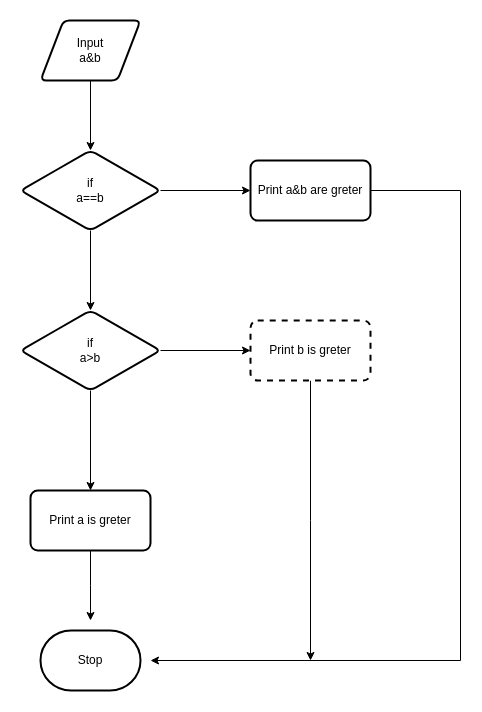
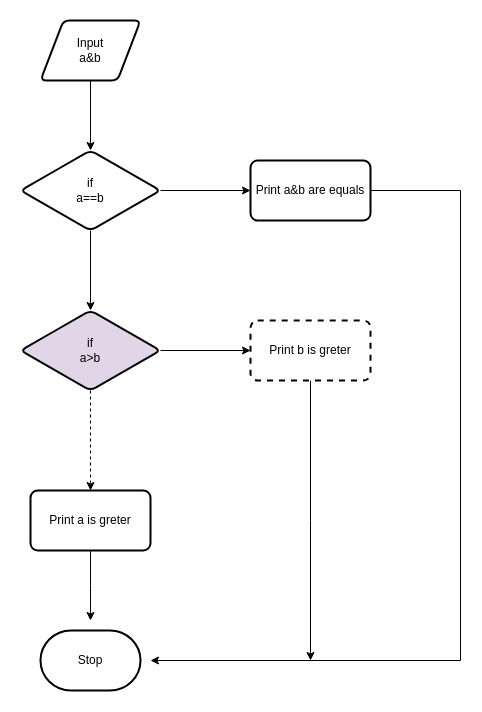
- <mxCell id="8" value="Print a&amp;amp;b are greter" style="whiteSpace=wrap;html=1;strokeWidth=2;rounded=1;arcSize=12;" vertex="1" parent="1"><mxGeometry x="250" y="160" width="120" height="60" as="geometry" /></mxCell>
+ <mxCell id="8" value="Print a&amp;amp;b are equals" style="whiteSpace=wrap;html=1;strokeWidth=2;rounded=1;arcSize=12;" vertex="1" parent="1"><mxGeometry x="250" y="160" width="120" height="60" as="geometry" /></mxCell>
- <mxCell id="11" value="if&lt;br&gt;a&amp;gt;b" style="rhombus;whiteSpace=wrap;html=1;strokeWidth=2;rounded=1;arcSize=12;" vertex="1" parent="1"><mxGeometry x="20" y="310" width="140" height="80" as="geometry" /></mxCell>
+ <mxCell id="11" value="if&lt;br&gt;a&amp;gt;b" style="rhombus;whiteSpace=wrap;html=1;strokeWidth=2;rounded=1;arcSize=12;fillColor=#e1d5e7;" vertex="1" parent="1"><mxGeometry x="20" y="310" width="140" height="80" as="geometry" /></mxCell>
- <mxCell id="10" value="" style="edgeStyle=orthogonalEdgeStyle;rounded=0;orthogonalLoop=1;jettySize=auto;html=1;" edge="1" parent="1" source="11" target="15"><mxGeometry relative="1" as="geometry" /></mxCell>
+ <mxCell id="10" value="" style="edgeStyle=orthogonalEdgeStyle;rounded=0;orthogonalLoop=1;jettySize=auto;html=1;dashed=1;" edge="1" parent="1" source="11" target="15"><mxGeometry relative="1" as="geometry" /></mxCell>
